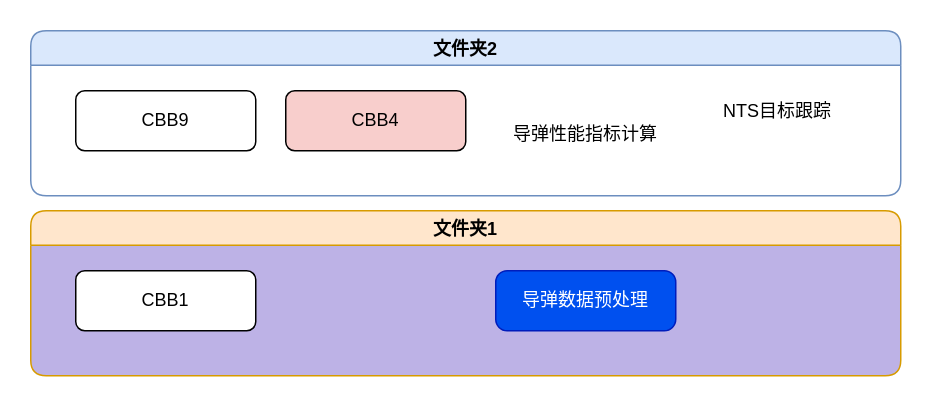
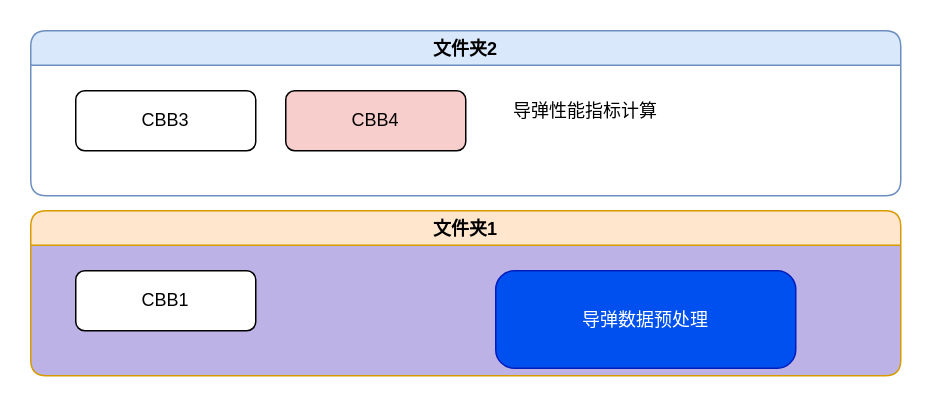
- <mxCell id="6" value="CBB9" style="rounded=1;whiteSpace=wrap;html=1;" parent="5" vertex="1"><mxGeometry x="30" y="40" width="120" height="40" as="geometry" /></mxCell>
+ <mxCell id="6" value="CBB3" style="rounded=1;whiteSpace=wrap;html=1;" parent="5" vertex="1"><mxGeometry x="30" y="40" width="120" height="40" as="geometry" /></mxCell>
- <mxCell id="9" value="NTS目标跟踪" style="text;whiteSpace=wrap;html=1;" vertex="1" parent="5"><mxGeometry x="460" y="40" width="110" height="40" as="geometry" /></mxCell>
- <mxCell id="8" value="导弹性能指标计算" style="text;whiteSpace=wrap;html=1;" vertex="1" parent="5"><mxGeometry x="320" y="55" width="130" height="40" as="geometry" /></mxCell>
+ <mxCell id="8" value="导弹性能指标计算" style="text;whiteSpace=wrap;html=1;" vertex="1" parent="5"><mxGeometry x="320" y="40" width="130" height="40" as="geometry" /></mxCell>
- <mxCell id="4" value="导弹数据预处理" style="rounded=1;whiteSpace=wrap;html=1;fillColor=#0050ef;strokeColor=#001DBC;fontColor=#ffffff;arcSize=19;" parent="2" vertex="1"><mxGeometry x="310" y="40" width="120" height="40" as="geometry" /></mxCell>
+ <mxCell id="4" value="导弹数据预处理" style="rounded=1;whiteSpace=wrap;html=1;fillColor=#0050ef;strokeColor=#001DBC;fontColor=#ffffff;arcSize=19;" parent="2" vertex="1"><mxGeometry x="310" y="40" width="200" height="65" as="geometry" /></mxCell>
